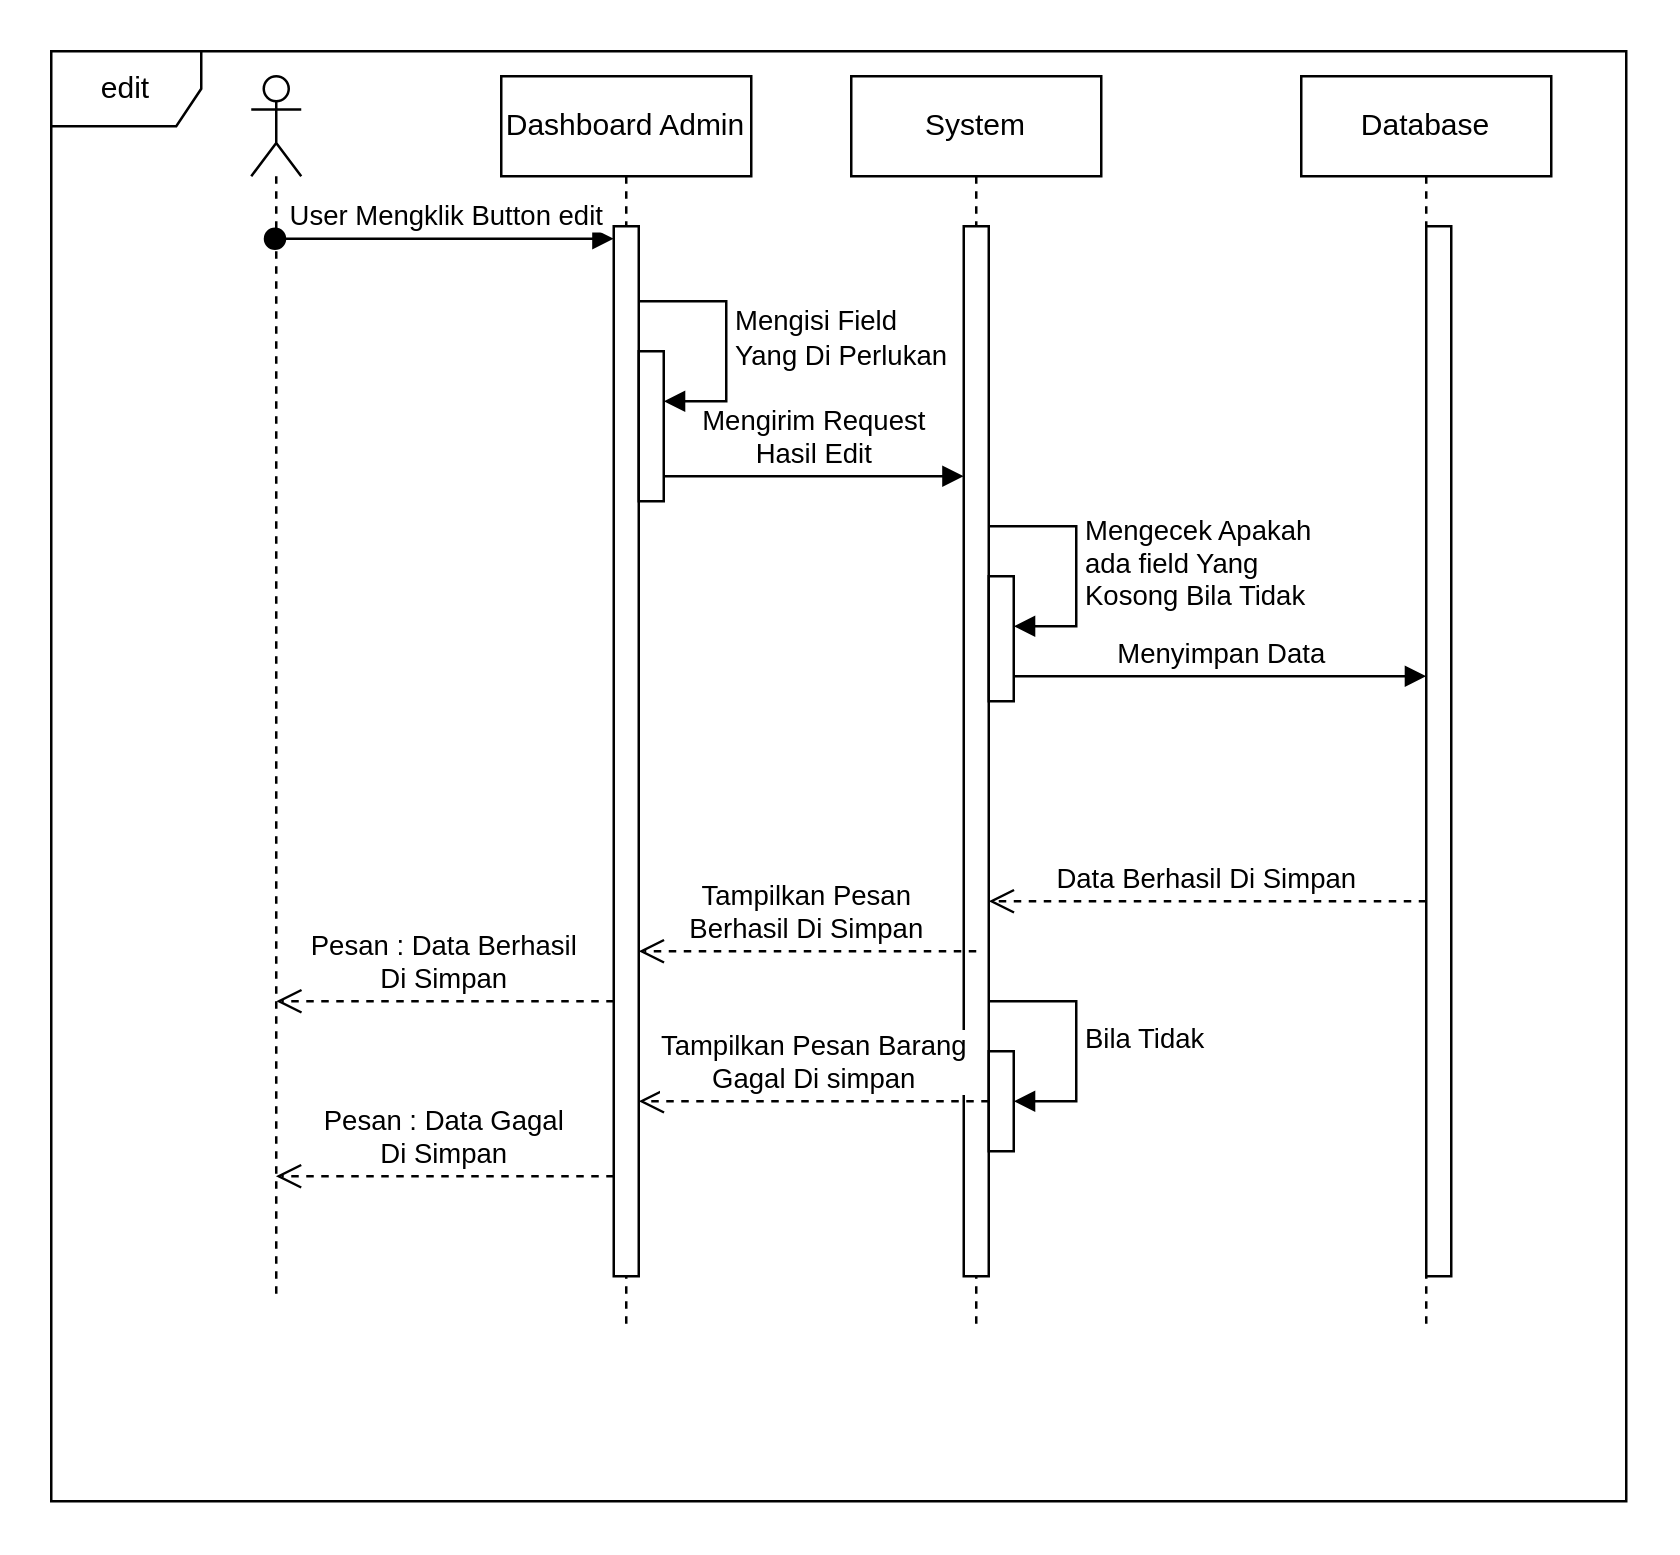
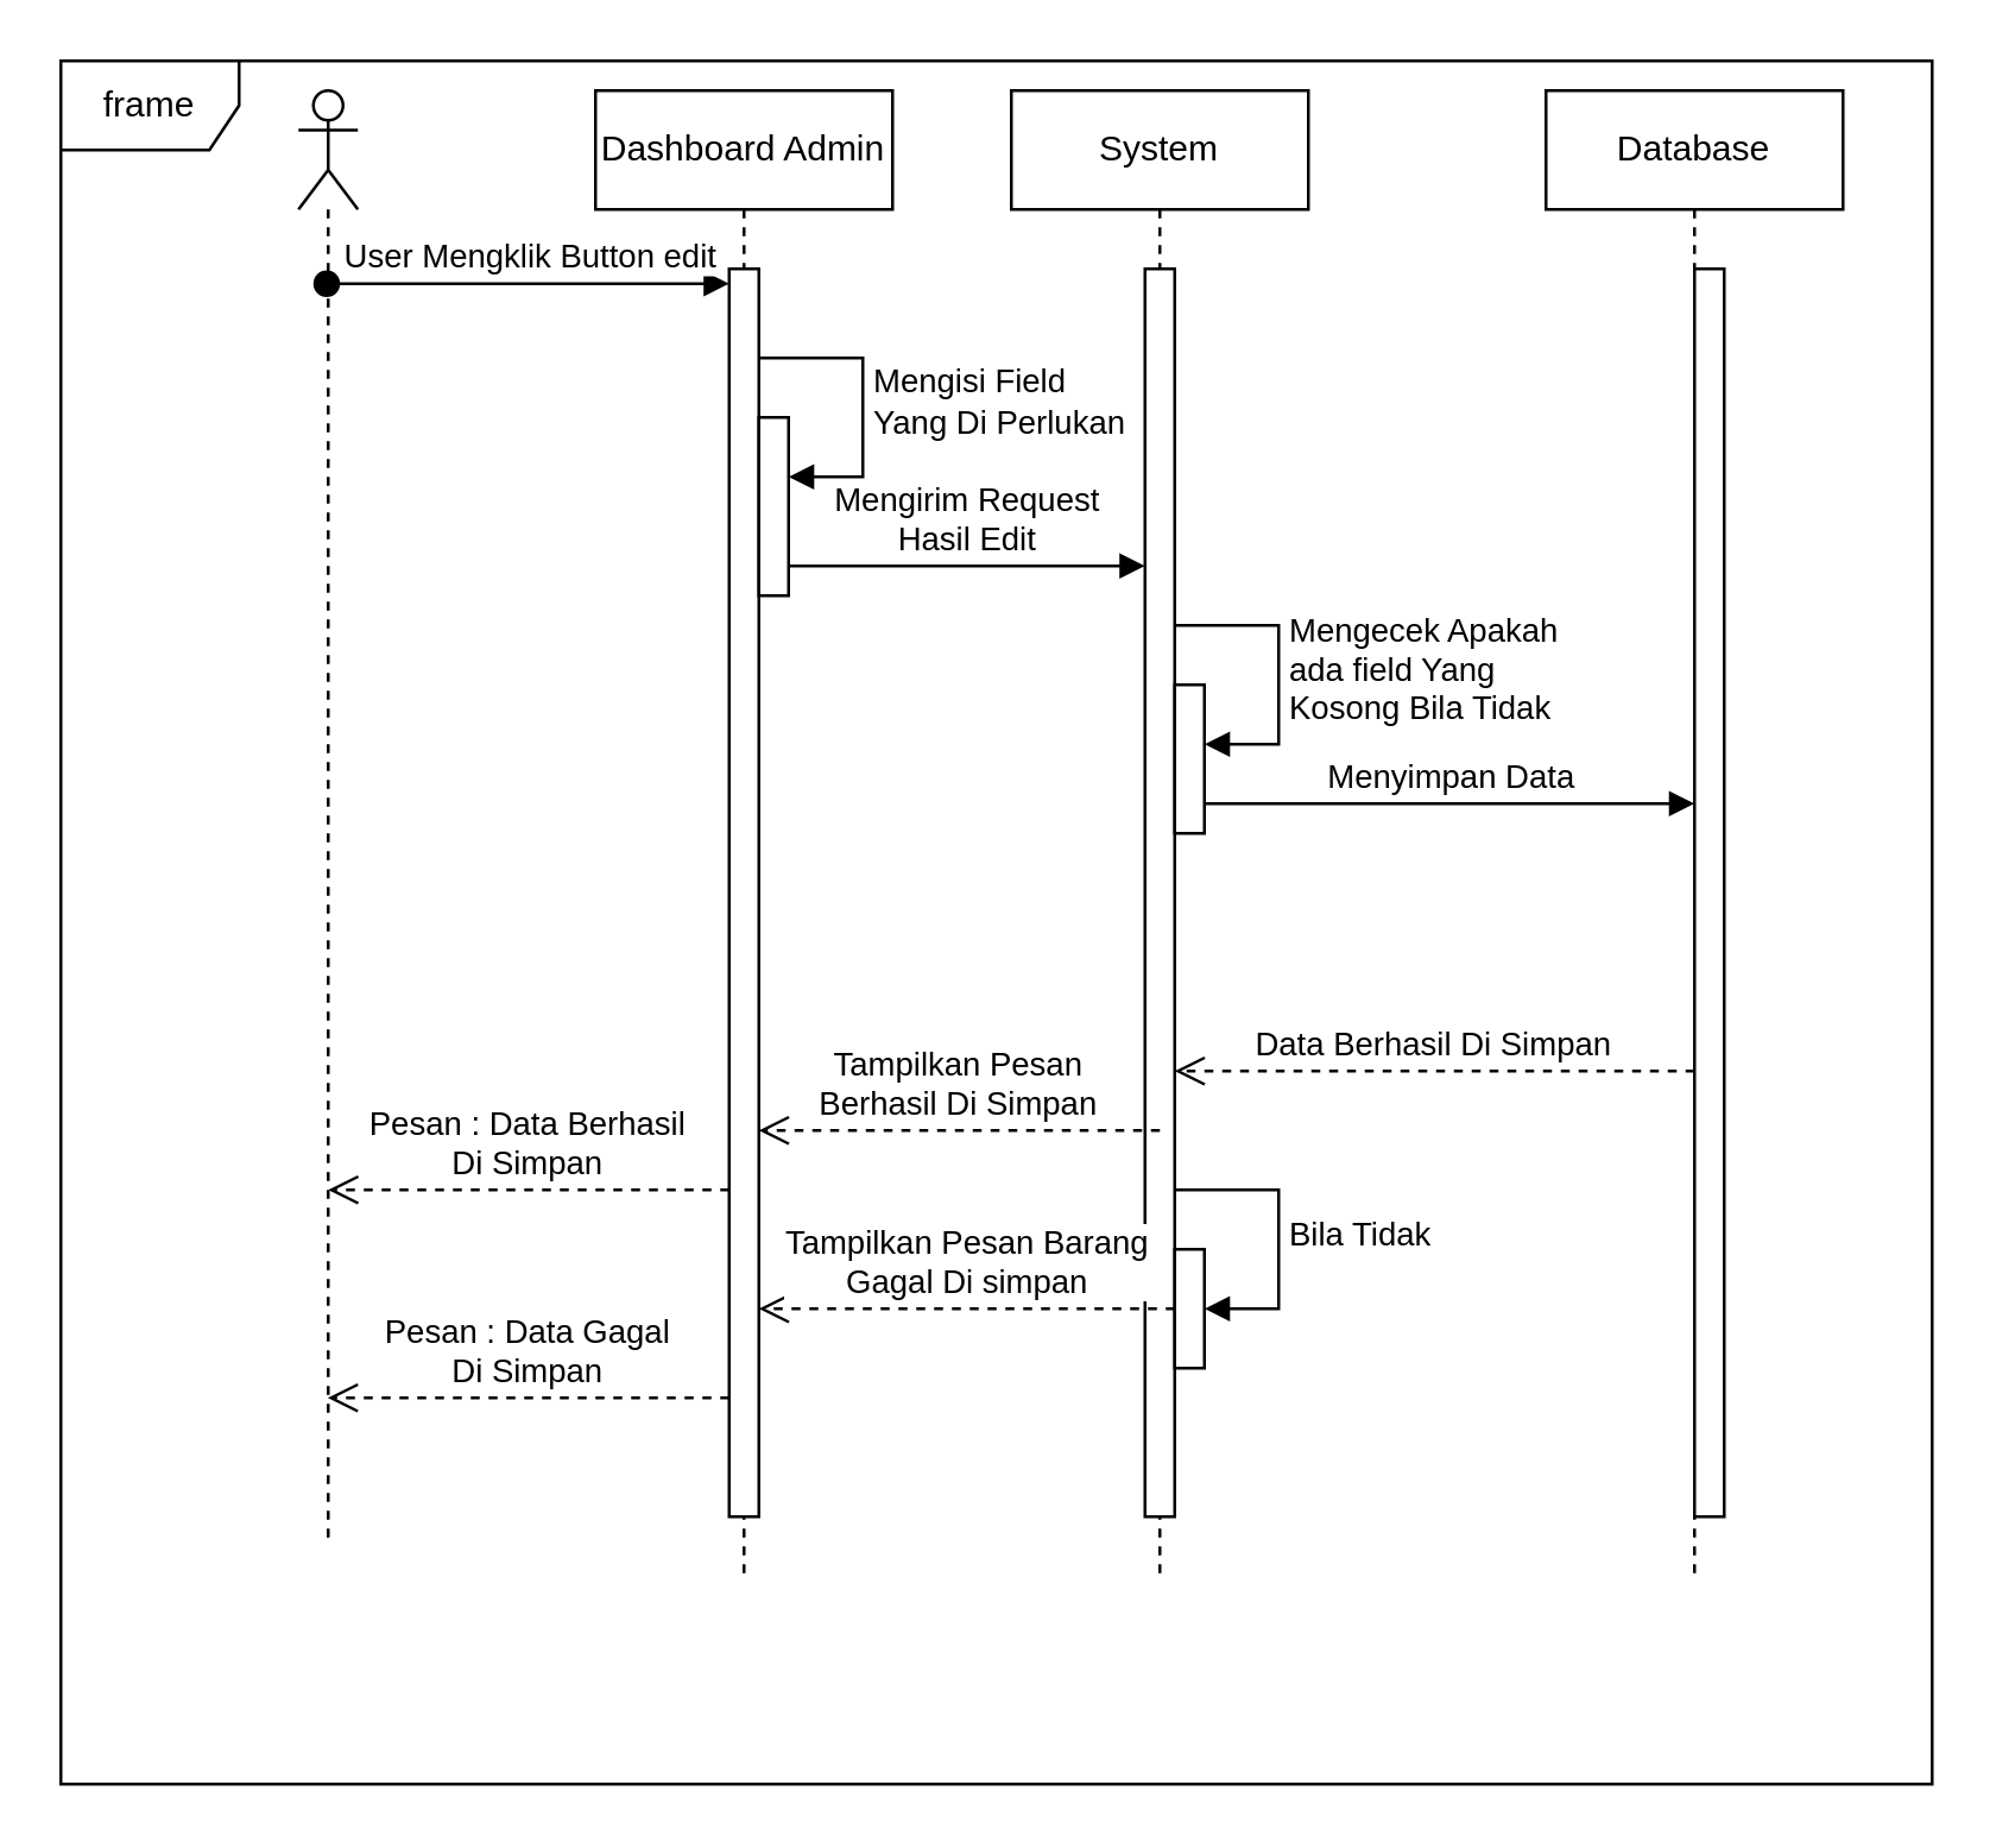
- <mxCell id="2" value="edit" style="shape=umlFrame;whiteSpace=wrap;html=1;pointerEvents=0;" vertex="1" parent="1"><mxGeometry x="20" width="630" height="580" as="geometry" y="20" /></mxCell>
+ <mxCell id="2" value="frame" style="shape=umlFrame;whiteSpace=wrap;html=1;pointerEvents=0;" vertex="1" parent="1"><mxGeometry x="20" width="630" height="580" as="geometry" y="20" /></mxCell>
